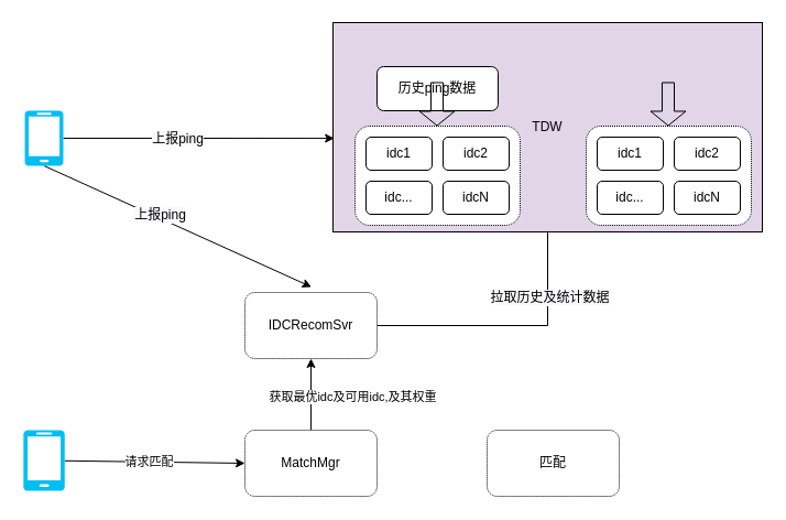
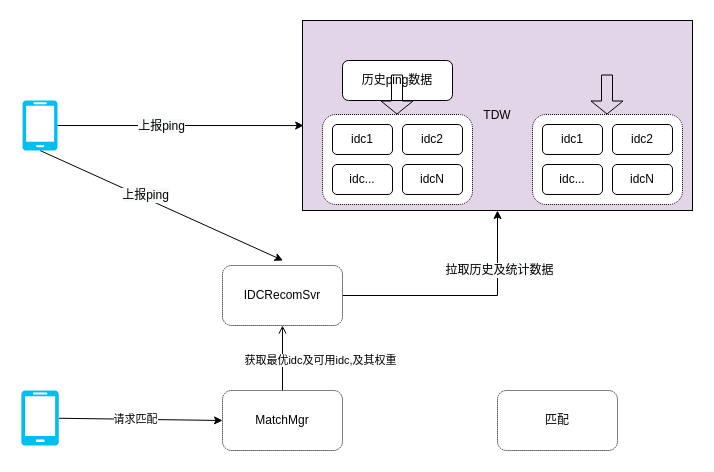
- <mxCell id="24" style="edgeStyle=orthogonalEdgeStyle;rounded=0;orthogonalLoop=1;jettySize=auto;html=1;exitX=1;exitY=0.5;exitDx=0;exitDy=0;entryX=0.5;entryY=1;entryDx=0;entryDy=0;endArrow=none;" parent="1" source="26" target="2" edge="1"><mxGeometry relative="1" as="geometry" /></mxCell>
+ <mxCell id="24" style="edgeStyle=orthogonalEdgeStyle;rounded=0;orthogonalLoop=1;jettySize=auto;html=1;exitX=1;exitY=0.5;exitDx=0;exitDy=0;entryX=0.5;entryY=1;entryDx=0;entryDy=0;" parent="1" source="26" target="2" edge="1"><mxGeometry relative="1" as="geometry" /></mxCell>
- <mxCell id="27" style="orthogonalLoop=1;jettySize=auto;html=1;exitX=0.5;exitY=0;exitDx=0;exitDy=0;entryX=0.5;entryY=1;entryDx=0;entryDy=0;rounded=0;" parent="1" source="29" target="26" edge="1"><mxGeometry relative="1" as="geometry" /></mxCell>
+ <mxCell id="27" style="orthogonalLoop=1;jettySize=auto;html=1;exitX=0.5;exitY=0;exitDx=0;exitDy=0;entryX=0.5;entryY=1;entryDx=0;entryDy=0;rounded=0;endArrow=open;" parent="1" source="29" target="26" edge="1"><mxGeometry relative="1" as="geometry" /></mxCell>
- <mxCell id="33" value="匹配" style="rounded=1;whiteSpace=wrap;html=1;dashed=1;dashPattern=1 1;" parent="1" vertex="1"><mxGeometry x="442" y="390" width="120" height="60" as="geometry" /></mxCell>
+ <mxCell id="33" value="匹配" style="rounded=1;whiteSpace=wrap;html=1;dashed=1;dashPattern=1 1;" parent="1" vertex="1"><mxGeometry x="497" y="390" width="120" height="60" as="geometry" /></mxCell>
